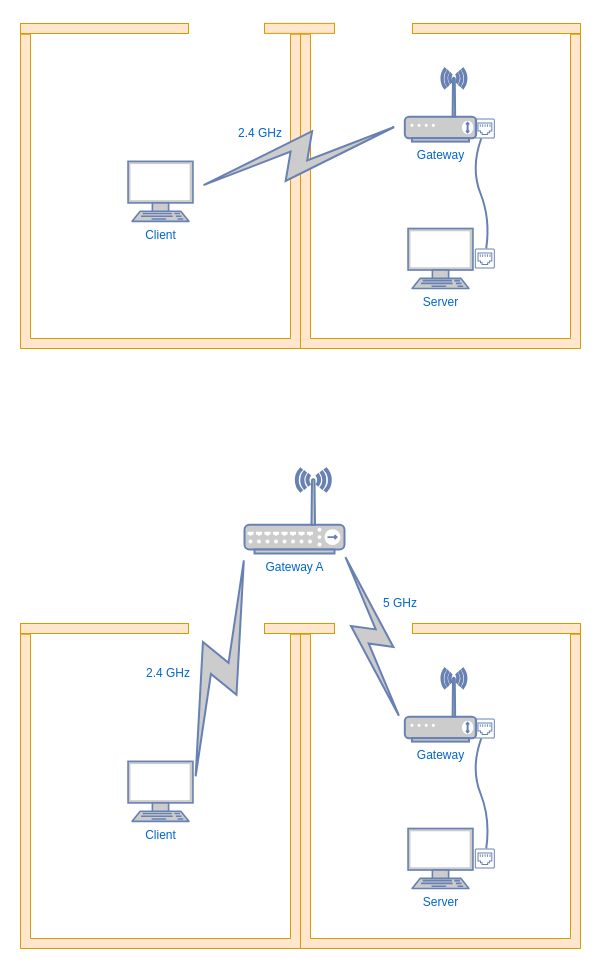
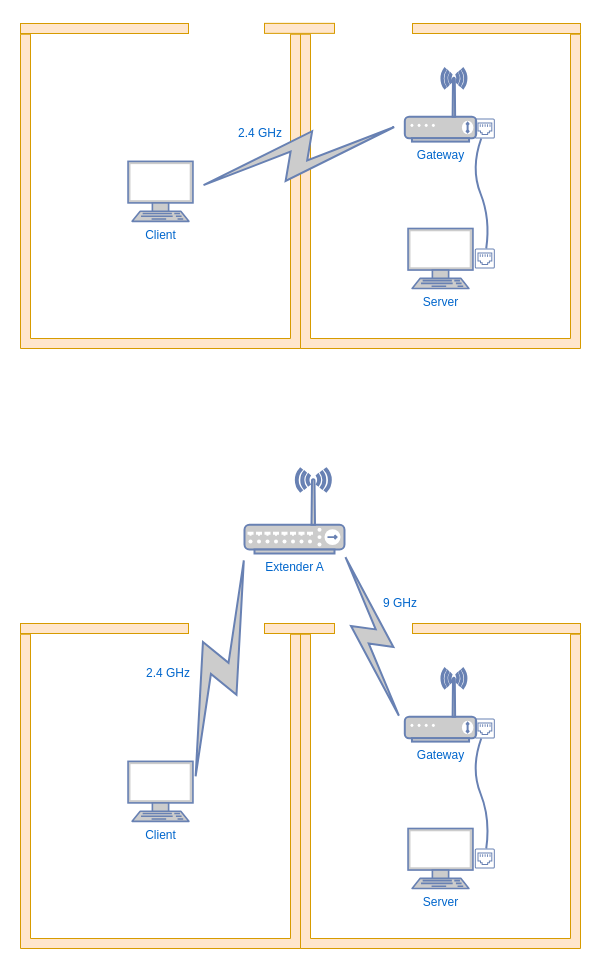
- <mxCell id="26" value="Gateway A" style="fontColor=#0066CC;verticalAlign=top;verticalLabelPosition=bottom;labelPosition=center;align=center;html=1;outlineConnect=0;fillColor=#CCCCCC;strokeColor=#6881B3;gradientColor=none;gradientDirection=north;strokeWidth=2;shape=mxgraph.networks.wireless_hub;" parent="1" vertex="1"><mxGeometry x="244" y="468" width="100" height="85" as="geometry" /></mxCell>
+ <mxCell id="26" value="Extender A" style="fontColor=#0066CC;verticalAlign=top;verticalLabelPosition=bottom;labelPosition=center;align=center;html=1;outlineConnect=0;fillColor=#CCCCCC;strokeColor=#6881B3;gradientColor=none;gradientDirection=north;strokeWidth=2;shape=mxgraph.networks.wireless_hub;" parent="1" vertex="1"><mxGeometry x="244" y="468" width="100" height="85" as="geometry" /></mxCell>
- <mxCell id="32" value="5 GHz" style="text;html=1;strokeColor=none;fillColor=none;align=center;verticalAlign=middle;whiteSpace=wrap;rounded=0;fontSize=12;fontColor=#0066CC;" vertex="1" parent="1"><mxGeometry x="360" y="588" width="80" height="30" as="geometry" /></mxCell>
+ <mxCell id="32" value="9 GHz" style="text;html=1;strokeColor=none;fillColor=none;align=center;verticalAlign=middle;whiteSpace=wrap;rounded=0;fontSize=12;fontColor=#0066CC;" vertex="1" parent="1"><mxGeometry x="360" y="588" width="80" height="30" as="geometry" /></mxCell>
